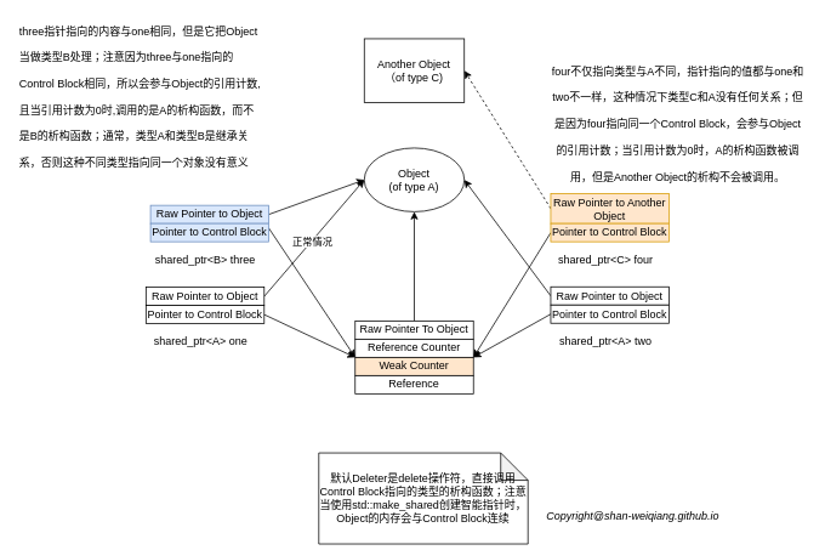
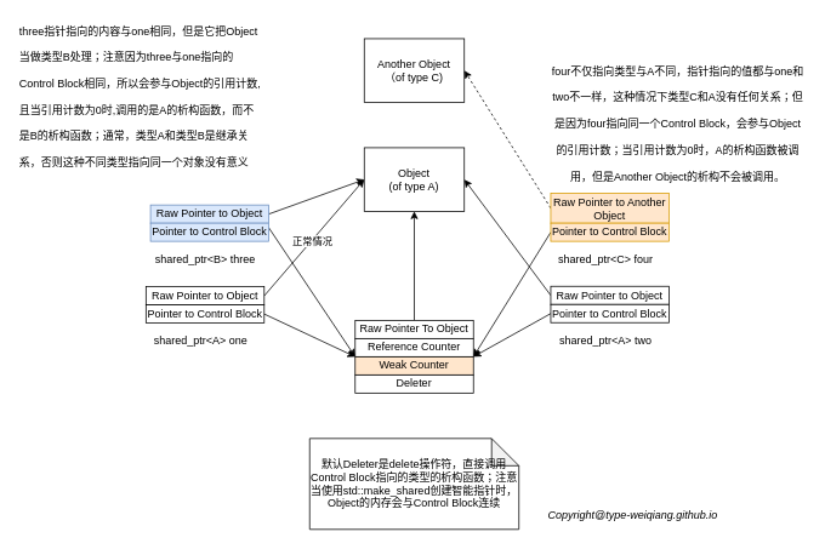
- <mxCell id="2" value="Object&lt;br&gt;(of type A)" style="ellipse;whiteSpace=wrap;html=1;" parent="1" vertex="1"><mxGeometry x="400" y="150" width="110" height="70" as="geometry" /></mxCell>
+ <mxCell id="2" value="Object&lt;br&gt;(of type A)" style="whiteSpace=wrap;html=1;rounded=0;" parent="1" vertex="1"><mxGeometry x="400" y="150" width="110" height="70" as="geometry" /></mxCell>
- <mxCell id="7" value="Reference" style="rounded=0;whiteSpace=wrap;html=1;" parent="1" vertex="1"><mxGeometry x="390" y="400" width="130" height="20" as="geometry" /></mxCell>
+ <mxCell id="7" value="Deleter" style="rounded=0;whiteSpace=wrap;html=1;" parent="1" vertex="1"><mxGeometry x="390" y="400" width="130" height="20" as="geometry" /></mxCell>
- <mxCell id="19" value="默认Deleter是delete操作符，直接调用Control Block指向的类型的析构函数；注意当使用std::make_shared创建智能指针时，Object的内存会与Control Block连续" style="shape=note;whiteSpace=wrap;html=1;backgroundOutline=1;darkOpacity=0.05;" parent="1" vertex="1"><mxGeometry x="350" y="485" width="230" height="100" as="geometry" /></mxCell>
+ <mxCell id="19" value="默认Deleter是delete操作符，直接调用Control Block指向的类型的析构函数；注意当使用std::make_shared创建智能指针时，Object的内存会与Control Block连续" style="shape=note;whiteSpace=wrap;html=1;backgroundOutline=1;darkOpacity=0.05;" parent="1" vertex="1"><mxGeometry x="340" y="470" width="230" height="100" as="geometry" /></mxCell>
- <mxCell id="33" value="&lt;i style=&quot;border-color: var(--border-color);&quot;&gt;Copyright@shan-weiqiang.github.io&lt;/i&gt;" style="text;html=1;align=center;verticalAlign=middle;resizable=0;points=[];autosize=1;strokeColor=none;fillColor=none;" vertex="1" parent="1"><mxGeometry x="590" y="540" width="210" height="30" as="geometry" /></mxCell>
+ <mxCell id="33" value="&lt;i style=&quot;border-color: var(--border-color);&quot;&gt;Copyright@type-weiqiang.github.io&lt;/i&gt;" style="text;html=1;align=center;verticalAlign=middle;resizable=0;points=[];autosize=1;strokeColor=none;fillColor=none;" vertex="1" parent="1"><mxGeometry x="590" y="540" width="210" height="30" as="geometry" /></mxCell>
